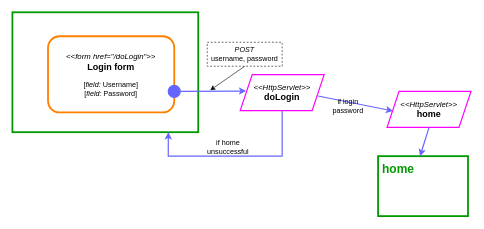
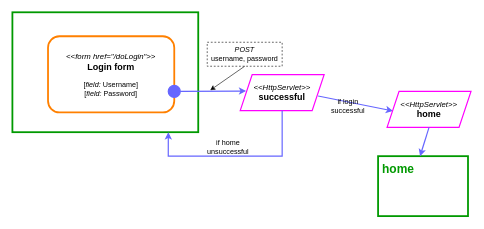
- <mxCell id="2" value="&lt;font style=&quot;&quot;&gt;&lt;i style=&quot;font-size: 13px;&quot;&gt;&amp;lt;&amp;lt;HttpServlet&amp;gt;&amp;gt;&lt;/i&gt;&lt;br&gt;&lt;span style=&quot;font-size: 15px;&quot;&gt;&lt;b&gt;doLogin&lt;/b&gt;&lt;/span&gt;&lt;br&gt;&lt;/font&gt;" style="shape=parallelogram;perimeter=parallelogramPerimeter;whiteSpace=wrap;html=1;fixedSize=1;strokeColor=#FF00FF;strokeWidth=2;" parent="1" vertex="1"><mxGeometry x="400" y="124" width="140" height="60" as="geometry" /></mxCell>
+ <mxCell id="2" value="&lt;font style=&quot;&quot;&gt;&lt;i style=&quot;font-size: 13px;&quot;&gt;&amp;lt;&amp;lt;HttpServlet&amp;gt;&amp;gt;&lt;/i&gt;&lt;br&gt;&lt;span style=&quot;font-size: 15px;&quot;&gt;&lt;b&gt;successful&lt;/b&gt;&lt;/span&gt;&lt;br&gt;&lt;/font&gt;" style="shape=parallelogram;perimeter=parallelogramPerimeter;whiteSpace=wrap;html=1;fixedSize=1;strokeColor=#FF00FF;strokeWidth=2;" parent="1" vertex="1"><mxGeometry x="400" y="124" width="140" height="60" as="geometry" /></mxCell>
- <mxCell id="15" value="if login&lt;br&gt;password" style="text;html=1;strokeColor=none;fillColor=none;align=center;verticalAlign=middle;whiteSpace=wrap;rounded=0;" vertex="1" parent="1"><mxGeometry x="550" y="162" width="60" height="30" as="geometry" /></mxCell>
+ <mxCell id="15" value="if login&lt;br&gt;successful" style="text;html=1;strokeColor=none;fillColor=none;align=center;verticalAlign=middle;whiteSpace=wrap;rounded=0;" vertex="1" parent="1"><mxGeometry x="550" y="162" width="60" height="30" as="geometry" /></mxCell>
